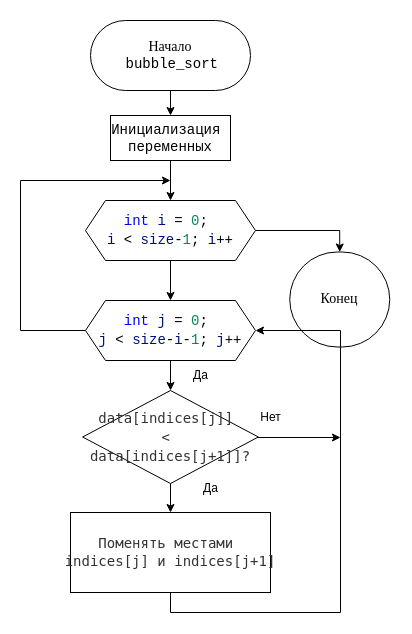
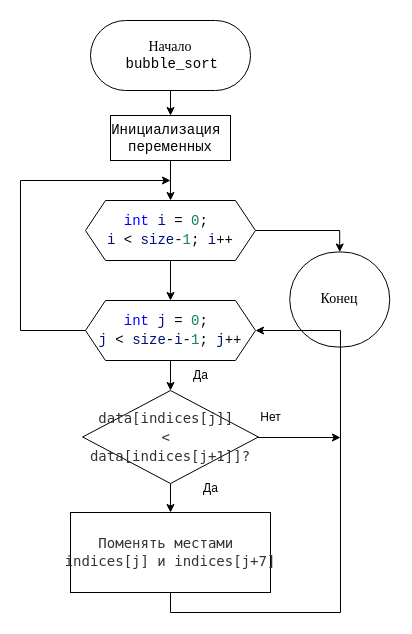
- <mxCell id="12" value="&lt;span style=&quot;color: rgb(51, 51, 51); text-wrap-mode: nowrap;&quot;&gt;&lt;font face=&quot;Consolas, Monaco, Andale Mono, Ubuntu Mono, monospace&quot;&gt;Поменять местами&amp;nbsp;&lt;/font&gt;&lt;/span&gt;&lt;div&gt;&lt;span style=&quot;color: rgb(51, 51, 51); text-wrap-mode: nowrap;&quot;&gt;&lt;font face=&quot;Consolas, Monaco, Andale Mono, Ubuntu Mono, monospace&quot;&gt;indices[j] и indices[j+1]&lt;/font&gt;&lt;/span&gt;&lt;/div&gt;" style="whiteSpace=wrap;html=1;fontSize=14;fontFamily=Consolas;rounded=1;arcSize=0;" parent="1" vertex="1"><mxGeometry x="70.01" y="512" width="199.99" height="80" as="geometry" /></mxCell>
+ <mxCell id="12" value="&lt;span style=&quot;color: rgb(51, 51, 51); text-wrap-mode: nowrap;&quot;&gt;&lt;font face=&quot;Consolas, Monaco, Andale Mono, Ubuntu Mono, monospace&quot;&gt;Поменять местами&amp;nbsp;&lt;/font&gt;&lt;/span&gt;&lt;div&gt;&lt;span style=&quot;color: rgb(51, 51, 51); text-wrap-mode: nowrap;&quot;&gt;&lt;font face=&quot;Consolas, Monaco, Andale Mono, Ubuntu Mono, monospace&quot;&gt;indices[j] и indices[j+7]&lt;/font&gt;&lt;/span&gt;&lt;/div&gt;" style="whiteSpace=wrap;html=1;fontSize=14;fontFamily=Consolas;rounded=1;arcSize=0;" parent="1" vertex="1"><mxGeometry x="70.01" y="512" width="199.99" height="80" as="geometry" /></mxCell>
